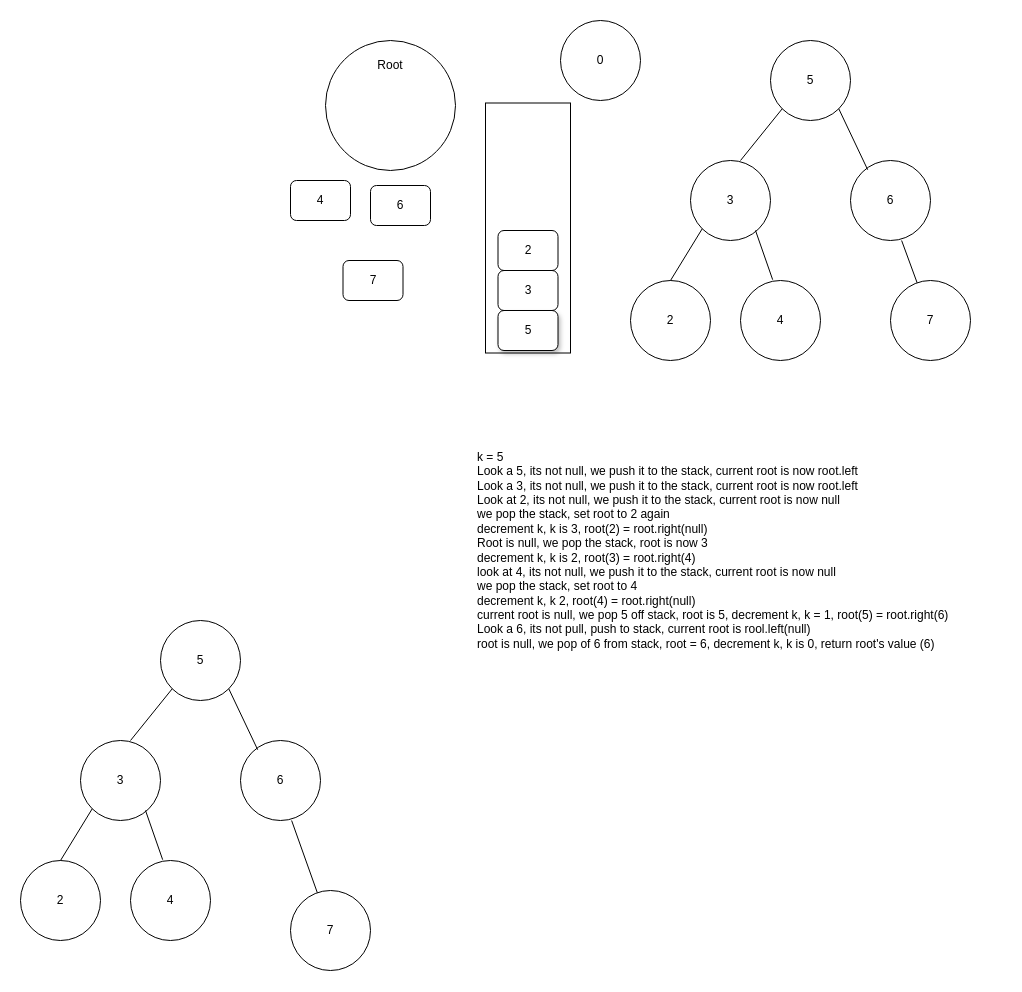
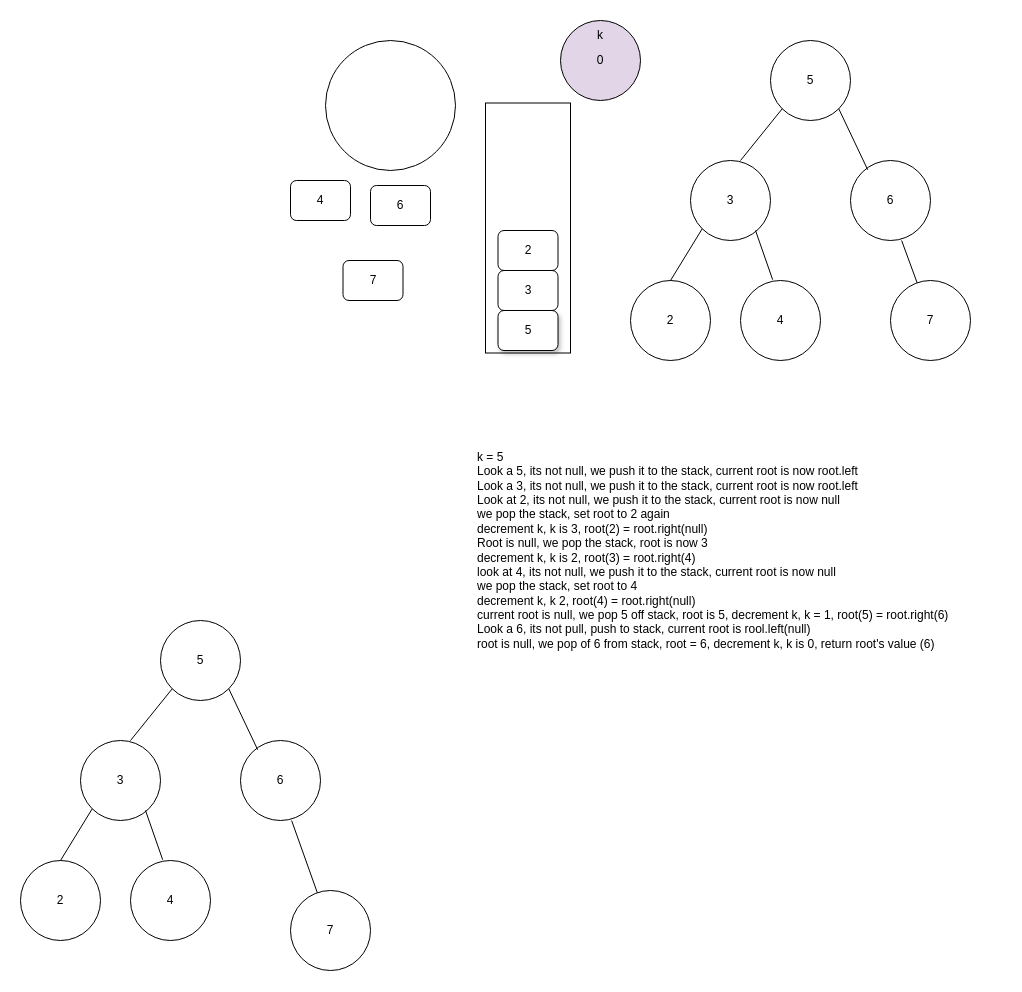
+ <mxCell id="23" value="k" style="text;html=1;strokeColor=none;fillColor=none;align=center;verticalAlign=middle;whiteSpace=wrap;rounded=0;" vertex="1" parent="1"><mxGeometry x="570" y="20" width="60" height="30" as="geometry" /></mxCell>
- <mxCell id="22" value="0" style="ellipse;whiteSpace=wrap;html=1;aspect=fixed;" vertex="1" parent="1"><mxGeometry x="560" y="20" width="80" height="80" as="geometry" /></mxCell>
+ <mxCell id="22" value="0" style="ellipse;whiteSpace=wrap;html=1;aspect=fixed;fillColor=#e1d5e7;" vertex="1" parent="1"><mxGeometry x="560" y="20" width="80" height="80" as="geometry" /></mxCell>
- <mxCell id="21" value="Root" style="text;html=1;strokeColor=none;fillColor=none;align=center;verticalAlign=middle;whiteSpace=wrap;rounded=0;" vertex="1" parent="1"><mxGeometry x="360" y="50" width="60" height="30" as="geometry" /></mxCell>
